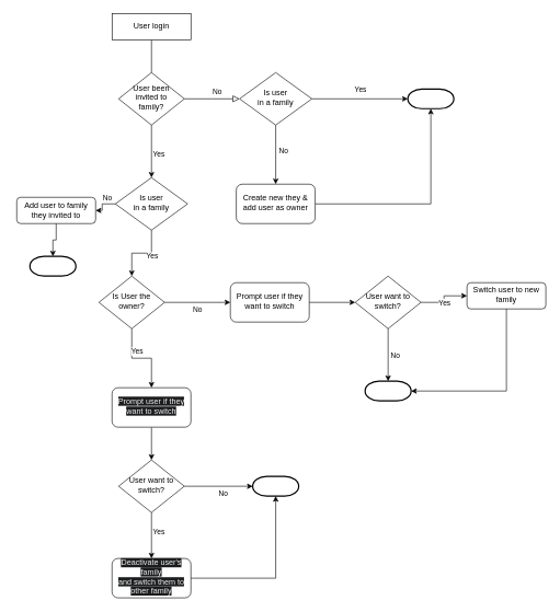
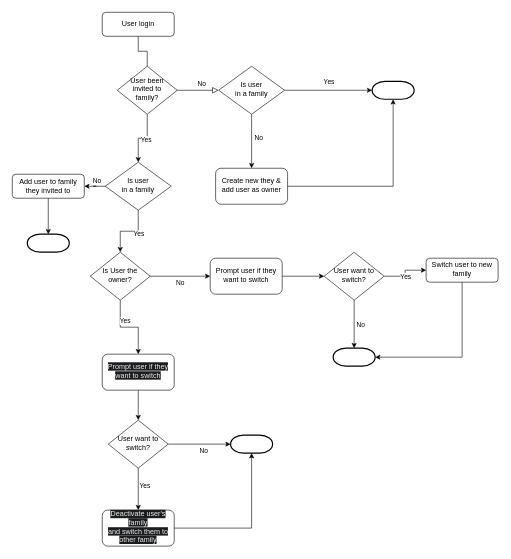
- <mxCell id="3" value="User login" style="whiteSpace=wrap;html=1;fontSize=12;glass=0;strokeWidth=1;shadow=0;rounded=0;" parent="1" vertex="1"><mxGeometry x="170" y="20" width="120" height="40" as="geometry" /></mxCell>
+ <mxCell id="3" value="User login" style="rounded=1;whiteSpace=wrap;html=1;fontSize=12;glass=0;strokeWidth=1;shadow=0;" parent="1" vertex="1"><mxGeometry x="170" y="20" width="120" height="40" as="geometry" /></mxCell>
- <mxCell id="7" value="User been&lt;br&gt;invited to &lt;br&gt;family?" style="rhombus;whiteSpace=wrap;html=1;shadow=0;fontFamily=Helvetica;fontSize=12;align=center;strokeWidth=1;spacing=6;spacingTop=-4;" parent="1" vertex="1"><mxGeometry x="180" y="110" width="100" height="80" as="geometry" /></mxCell>
+ <mxCell id="7" value="User been&lt;br&gt;invited to &lt;br&gt;family?" style="rhombus;whiteSpace=wrap;html=1;shadow=0;fontFamily=Helvetica;fontSize=12;align=center;strokeWidth=1;spacing=6;spacingTop=-4;" parent="1" vertex="1"><mxGeometry x="195" y="110" width="100" height="80" as="geometry" /></mxCell>
- <mxCell id="40" value="Add user to family they invited to" style="rounded=1;whiteSpace=wrap;html=1;fontSize=12;glass=0;strokeWidth=1;shadow=0;" vertex="1" parent="1"><mxGeometry x="25" y="300" width="120" height="40" as="geometry" /></mxCell>
+ <mxCell id="40" value="Add user to family they invited to" style="rounded=1;whiteSpace=wrap;html=1;fontSize=12;glass=0;strokeWidth=1;shadow=0;" vertex="1" parent="1"><mxGeometry x="20" y="290" width="120" height="40" as="geometry" /></mxCell>
